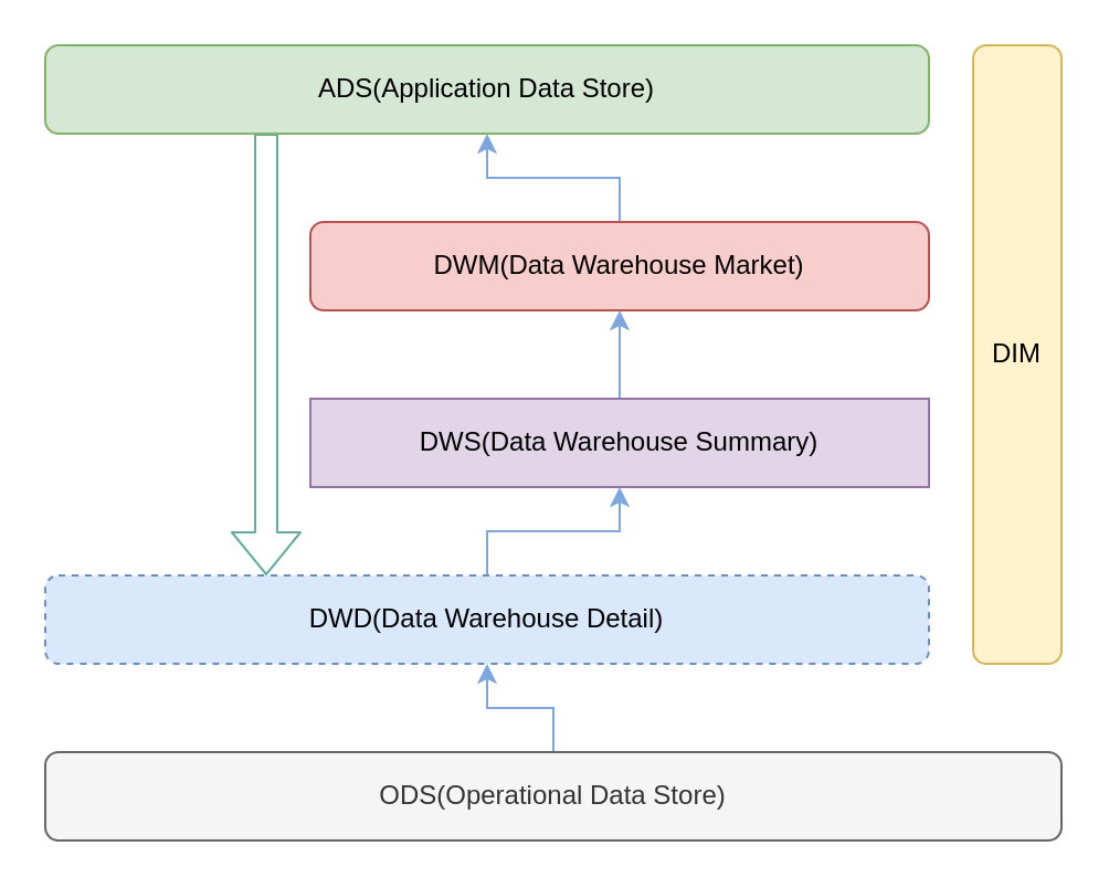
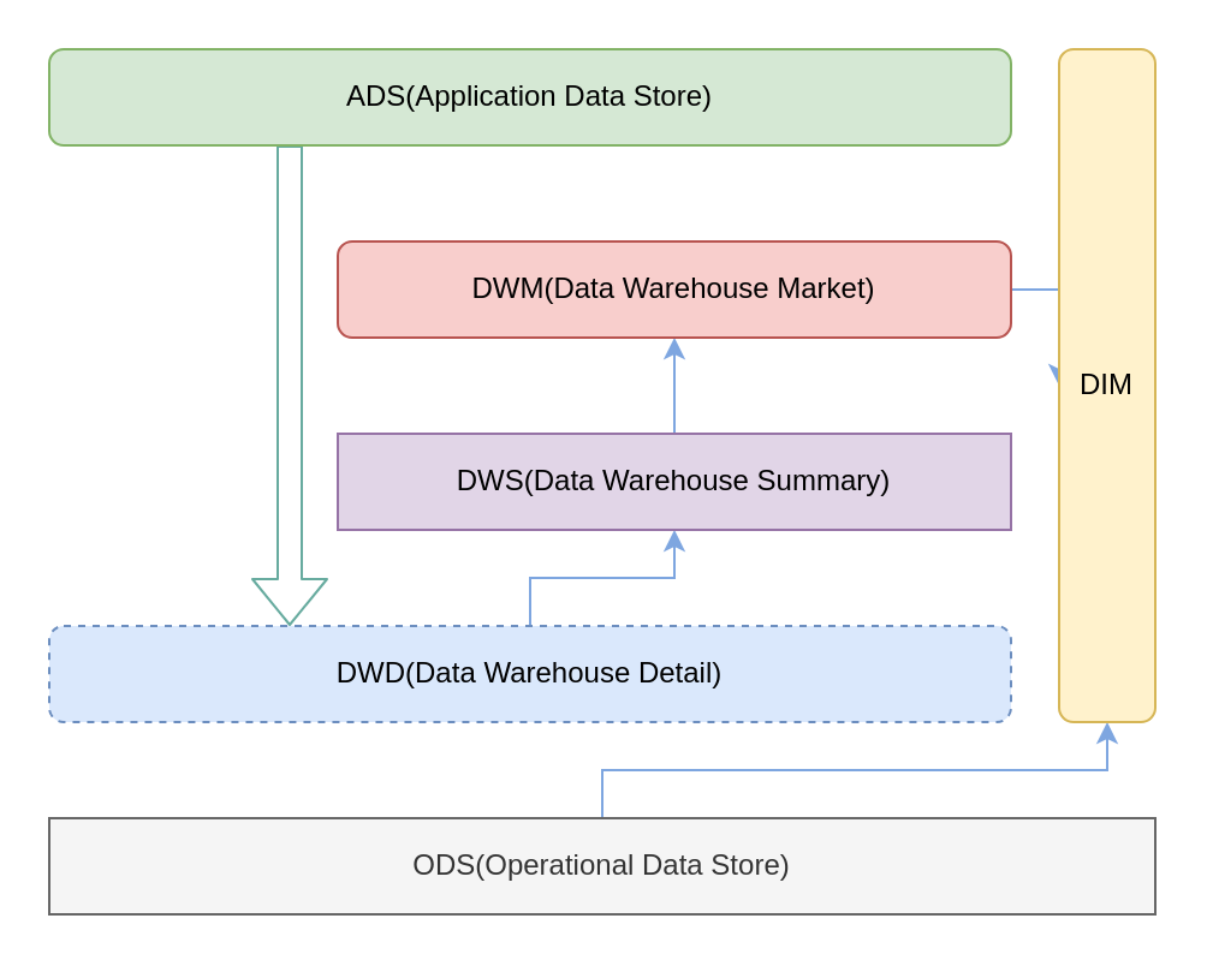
- <mxCell id="8" value="" style="edgeStyle=orthogonalEdgeStyle;rounded=0;orthogonalLoop=1;jettySize=auto;html=1;entryX=0.5;entryY=1;entryDx=0;entryDy=0;strokeColor=#7EA6E0;" edge="1" parent="1" source="9" target="11"><mxGeometry relative="1" as="geometry" /></mxCell>
+ <mxCell id="8" value="" style="edgeStyle=orthogonalEdgeStyle;rounded=0;orthogonalLoop=1;jettySize=auto;html=1;strokeColor=#7EA6E0;" edge="1" parent="1" source="9" target="12"><mxGeometry relative="1" as="geometry" /></mxCell>
- <mxCell id="2" style="edgeStyle=orthogonalEdgeStyle;rounded=0;orthogonalLoop=1;jettySize=auto;html=1;strokeColor=#7EA6E0;" edge="1" parent="1" source="3" target="5"><mxGeometry relative="1" as="geometry" /></mxCell>
+ <mxCell id="2" style="edgeStyle=orthogonalEdgeStyle;rounded=0;orthogonalLoop=1;jettySize=auto;html=1;entryX=0.5;entryY=1;entryDx=0;entryDy=0;strokeColor=#7EA6E0;" edge="1" parent="1" source="3" target="12"><mxGeometry relative="1" as="geometry" /></mxCell>
- <mxCell id="3" value="ODS(Operational Data Store)" style="rounded=1;whiteSpace=wrap;html=1;fillColor=#f5f5f5;strokeColor=#666666;fontColor=#333333;" vertex="1" parent="1"><mxGeometry x="20" y="340" width="460" height="40" as="geometry" /></mxCell>
+ <mxCell id="3" value="ODS(Operational Data Store)" style="whiteSpace=wrap;html=1;fillColor=#f5f5f5;strokeColor=#666666;fontColor=#333333;rounded=0;" vertex="1" parent="1"><mxGeometry x="20" y="340" width="460" height="40" as="geometry" /></mxCell>
